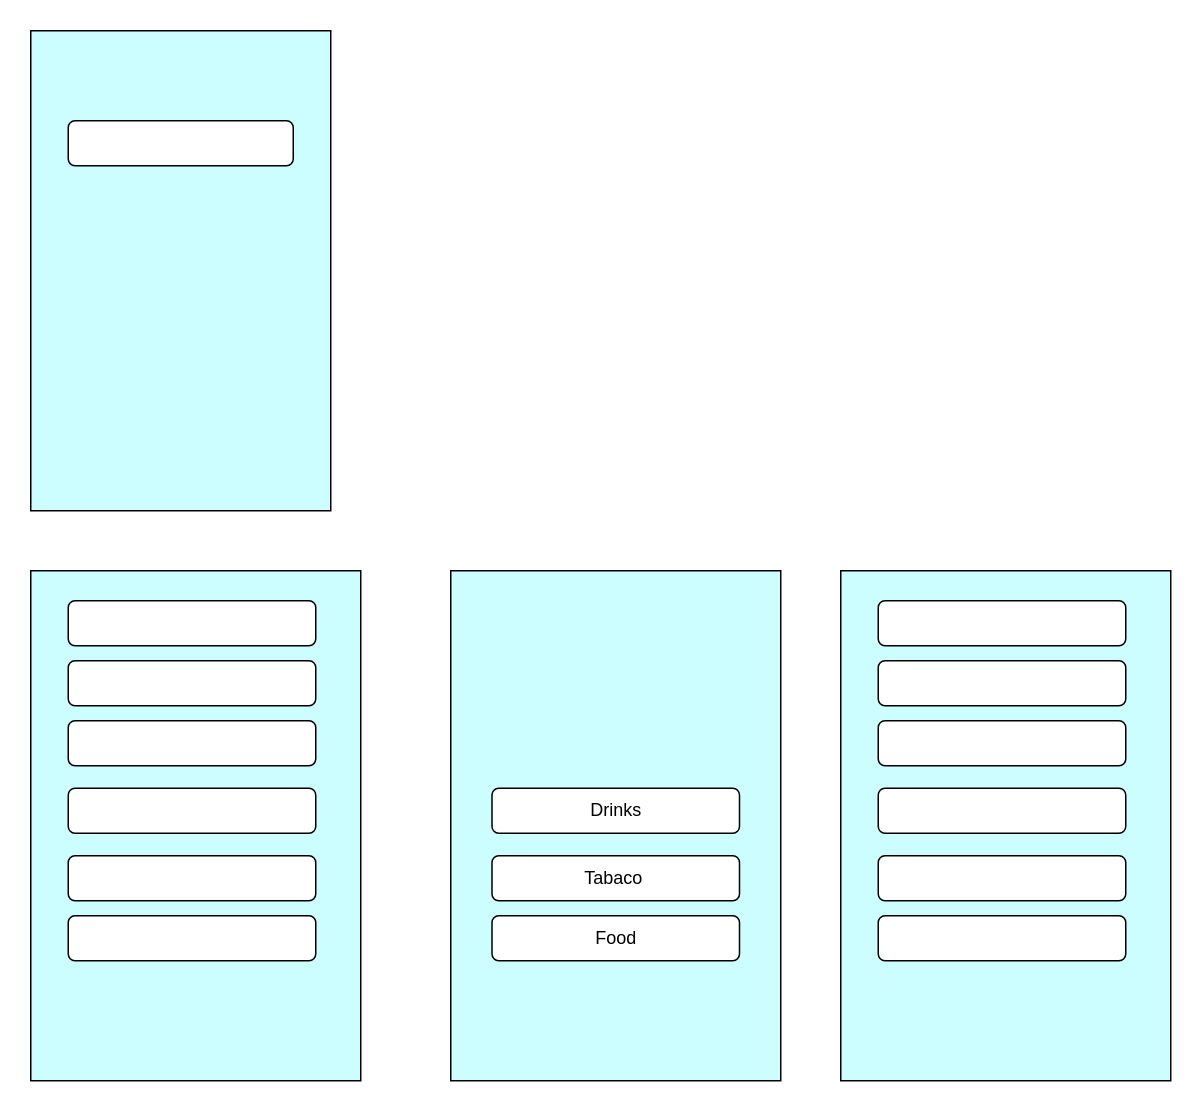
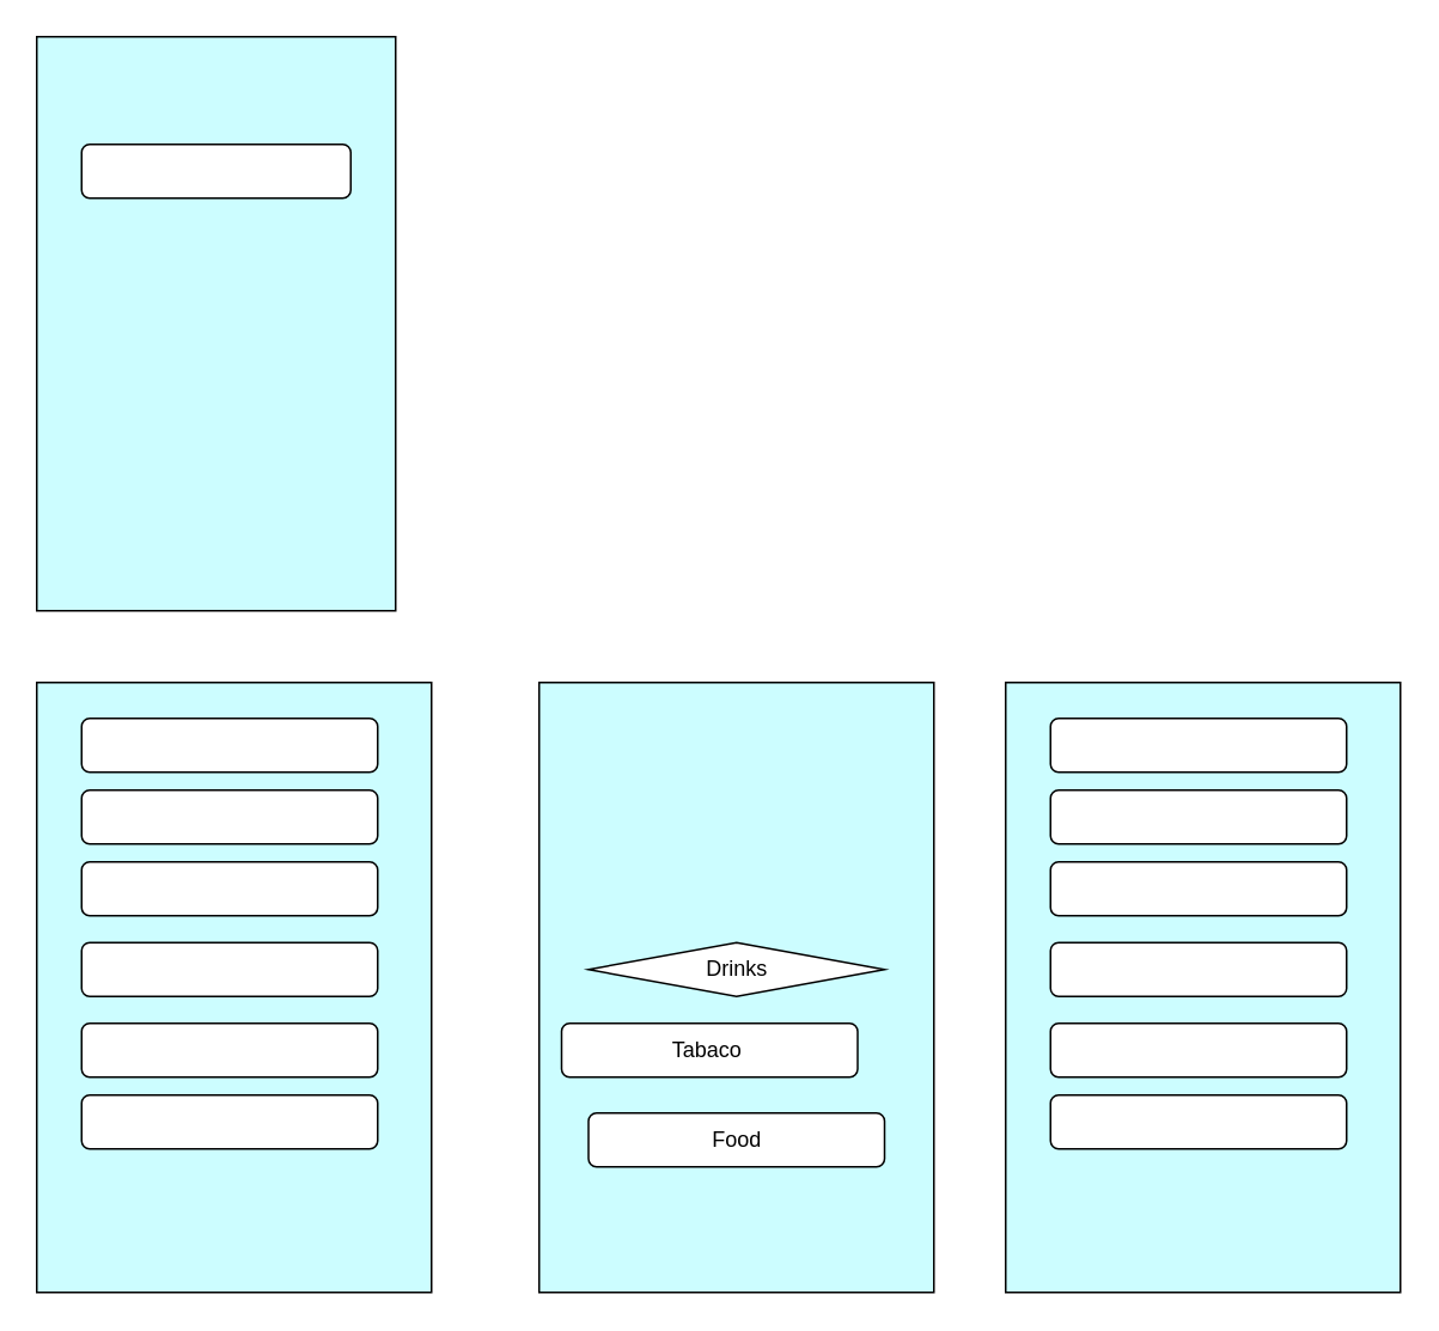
- <mxCell id="19" value="Drinks" style="rounded=1;whiteSpace=wrap;html=1;" vertex="1" parent="1"><mxGeometry x="327.5" y="525" width="165" height="30" as="geometry" /></mxCell>
+ <mxCell id="19" value="Drinks" style="rhombus;whiteSpace=wrap;html=1;" vertex="1" parent="1"><mxGeometry x="327.5" y="525" width="165" height="30" as="geometry" /></mxCell>
- <mxCell id="20" value="Tabaco&amp;nbsp;" style="rounded=1;whiteSpace=wrap;html=1;" vertex="1" parent="1"><mxGeometry x="327.5" y="570" width="165" height="30" as="geometry" /></mxCell>
+ <mxCell id="20" value="Tabaco&amp;nbsp;" style="rounded=1;whiteSpace=wrap;html=1;" vertex="1" parent="1"><mxGeometry x="312.5" y="570" width="165" height="30" as="geometry" /></mxCell>
- <mxCell id="21" value="Food" style="rounded=1;whiteSpace=wrap;html=1;" vertex="1" parent="1"><mxGeometry x="327.5" y="610" width="165" height="30" as="geometry" /></mxCell>
+ <mxCell id="21" value="Food" style="rounded=1;whiteSpace=wrap;html=1;" vertex="1" parent="1"><mxGeometry x="327.5" y="620" width="165" height="30" as="geometry" /></mxCell>
